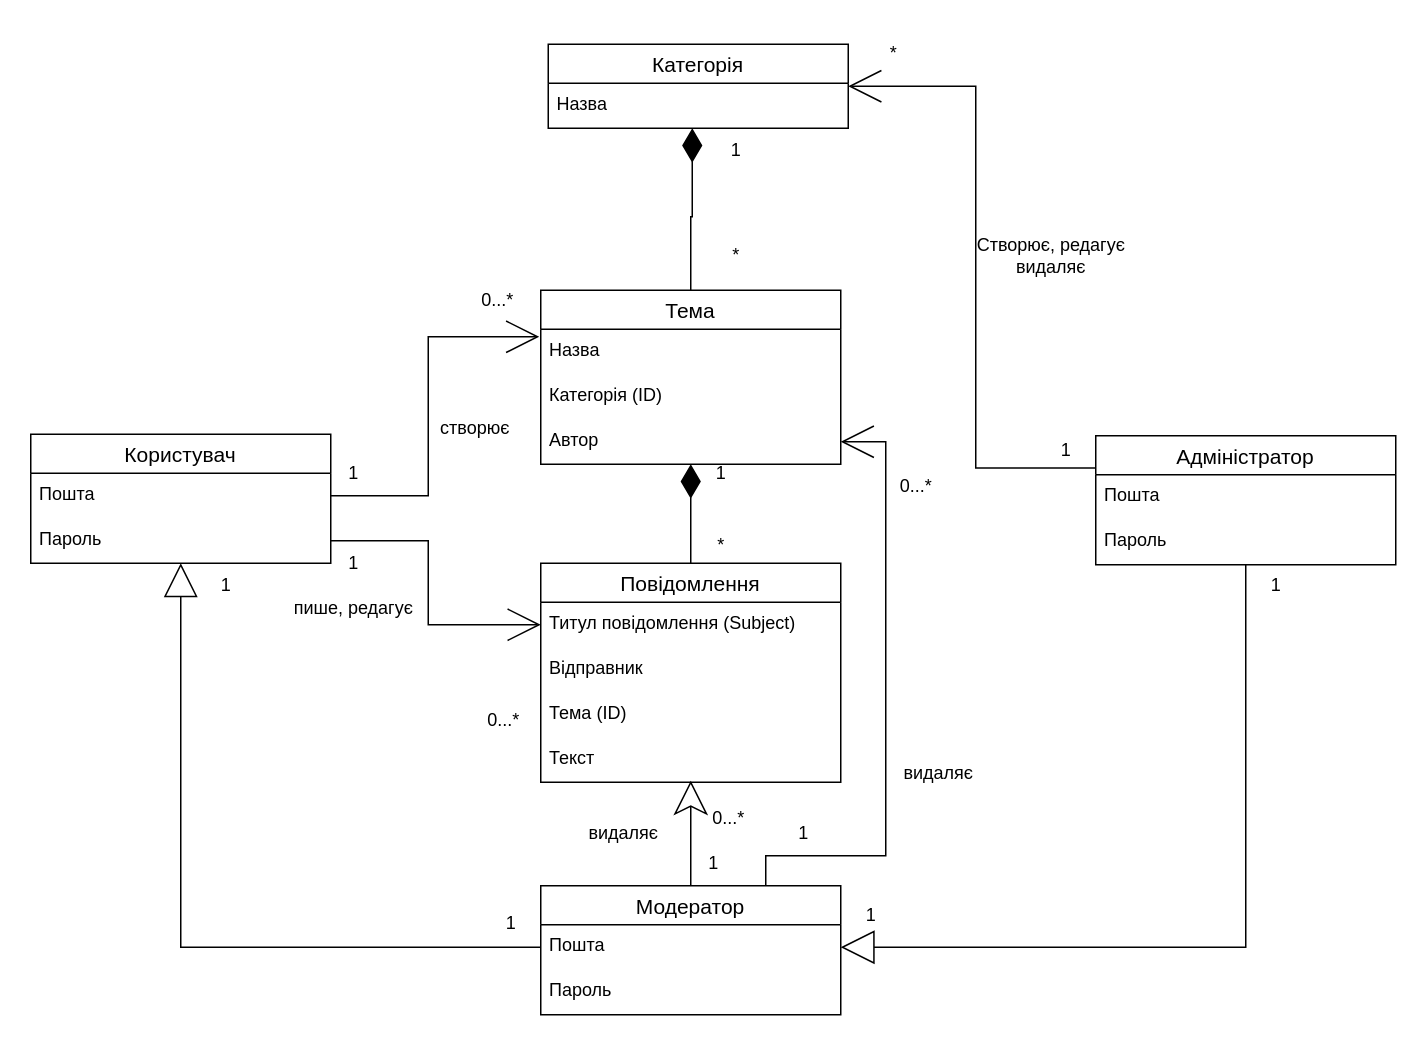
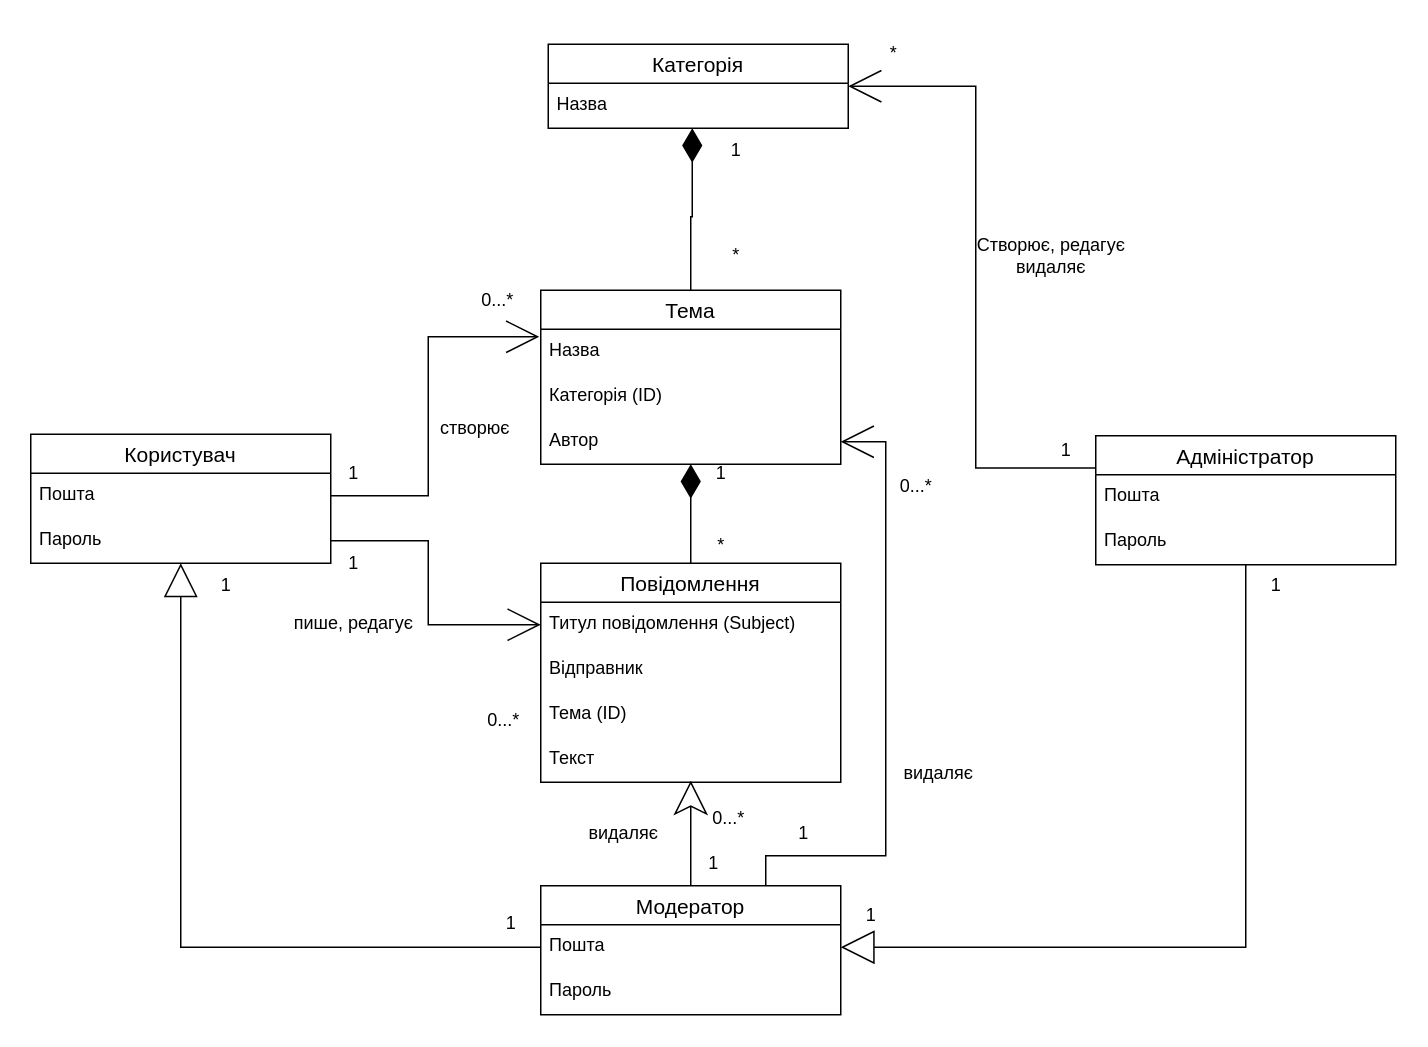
- <mxCell id="40" value="пише, редагує" style="text;html=1;align=center;verticalAlign=middle;resizable=0;points=[];autosize=1;strokeColor=none;fillColor=none;" vertex="1" parent="1"><mxGeometry x="185" y="390" width="100" height="30" as="geometry" /></mxCell>
+ <mxCell id="40" value="пише, редагує" style="text;html=1;align=center;verticalAlign=middle;resizable=0;points=[];autosize=1;strokeColor=none;fillColor=none;" vertex="1" parent="1"><mxGeometry x="185" y="400" width="100" height="30" as="geometry" /></mxCell>
